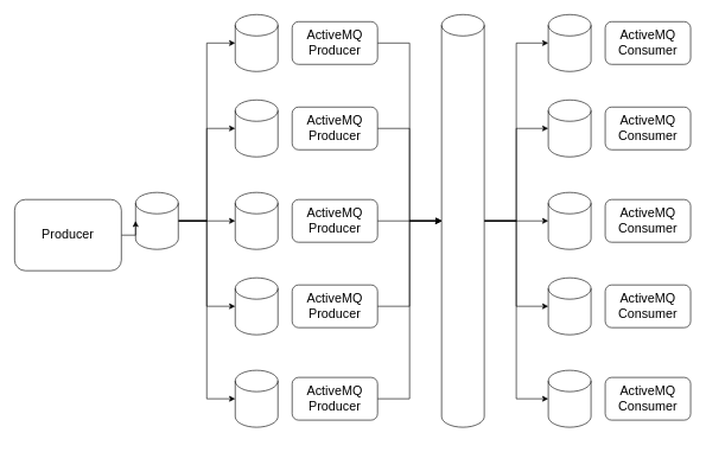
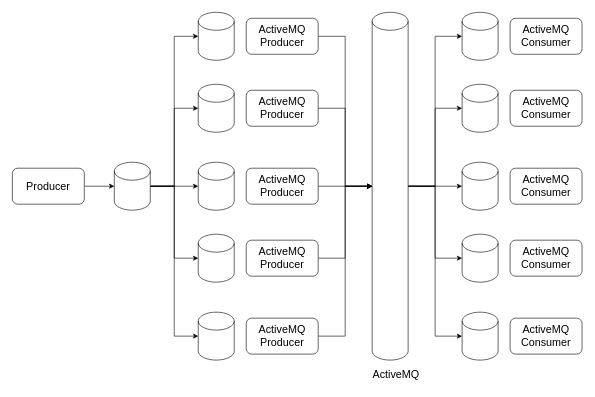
- <mxCell id="9" value="&lt;font style=&quot;font-size: 18px;&quot;&gt;Producer&lt;/font&gt;" style="rounded=1;whiteSpace=wrap;html=1;" parent="1" vertex="1"><mxGeometry x="20" y="280" width="150" height="100" as="geometry" /></mxCell>
+ <mxCell id="9" value="&lt;font style=&quot;font-size: 18px;&quot;&gt;Producer&lt;/font&gt;" style="rounded=1;whiteSpace=wrap;html=1;" parent="1" vertex="1"><mxGeometry x="20" y="280" width="120" height="60" as="geometry" /></mxCell>
+ <mxCell id="31" value="ActiveMQ" style="text;html=1;strokeColor=none;fillColor=none;align=center;verticalAlign=middle;whiteSpace=wrap;rounded=0;fontSize=18;" parent="1" vertex="1"><mxGeometry x="630" y="610" width="60" height="30" as="geometry" /></mxCell>
